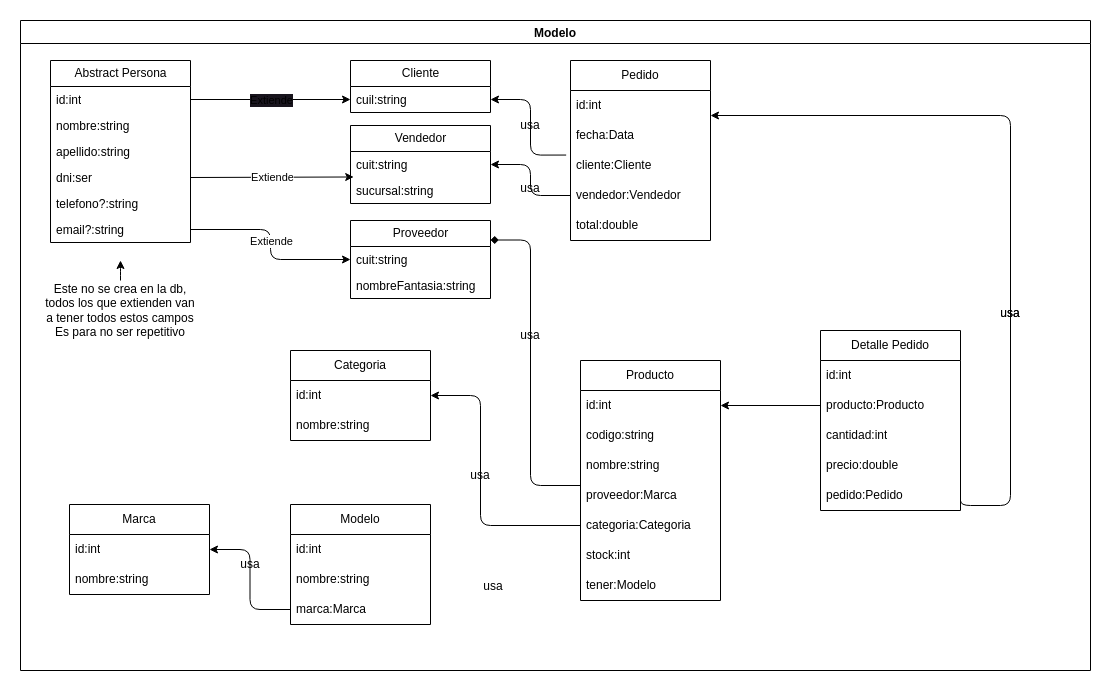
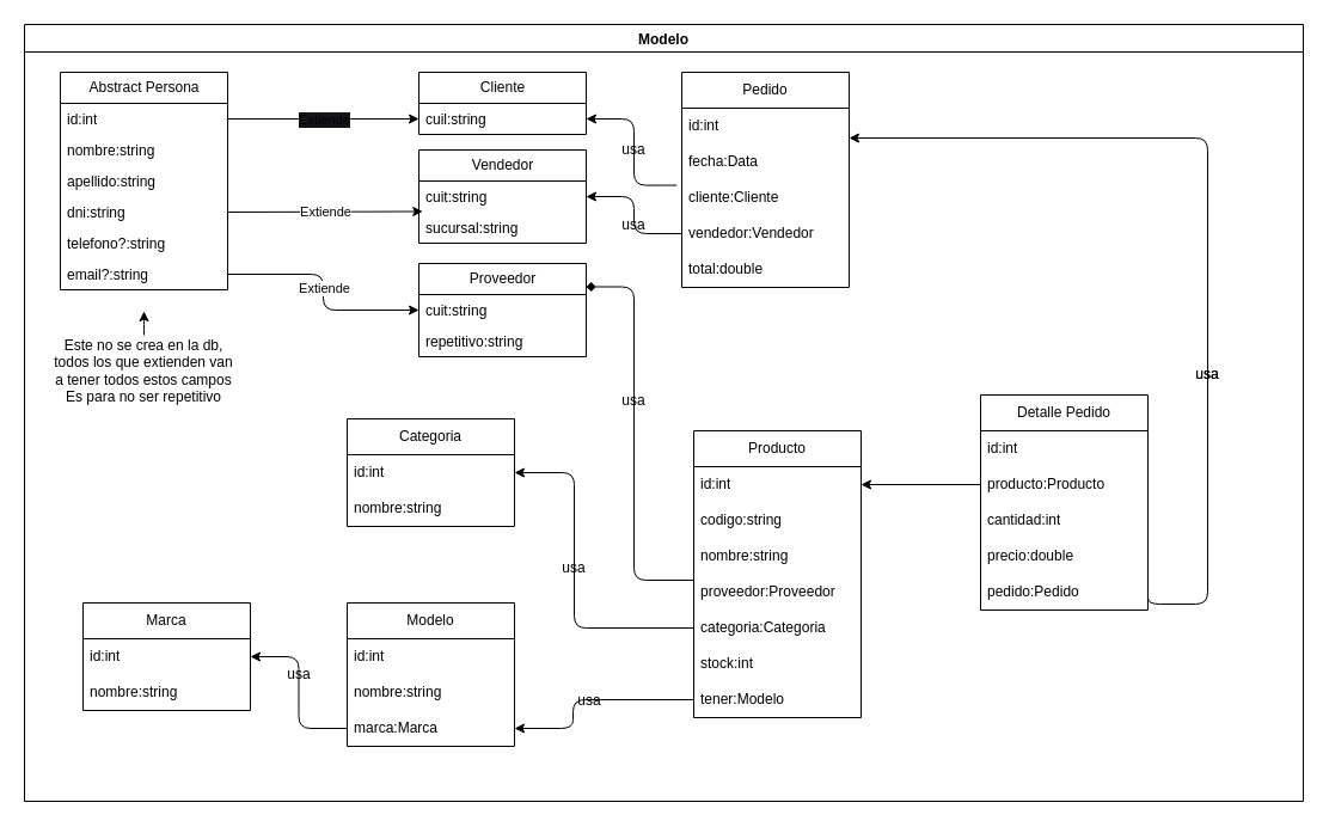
- <mxCell id="13" value="dni:ser" style="text;strokeColor=none;fillColor=none;align=left;verticalAlign=top;spacingLeft=4;spacingRight=4;overflow=hidden;rotatable=0;points=[[0,0.5],[1,0.5]];portConstraint=eastwest;whiteSpace=wrap;html=1;" parent="9" vertex="1"><mxGeometry y="104" width="140" height="26" as="geometry" /></mxCell>
+ <mxCell id="13" value="dni:string" style="text;strokeColor=none;fillColor=none;align=left;verticalAlign=top;spacingLeft=4;spacingRight=4;overflow=hidden;rotatable=0;points=[[0,0.5],[1,0.5]];portConstraint=eastwest;whiteSpace=wrap;html=1;" parent="9" vertex="1"><mxGeometry y="104" width="140" height="26" as="geometry" /></mxCell>
- <mxCell id="23" value="nombreFantasia:string" style="text;strokeColor=none;fillColor=none;align=left;verticalAlign=top;spacingLeft=4;spacingRight=4;overflow=hidden;rotatable=0;points=[[0,0.5],[1,0.5]];portConstraint=eastwest;whiteSpace=wrap;html=1;" parent="21" vertex="1"><mxGeometry y="52" width="140" height="26" as="geometry" /></mxCell>
+ <mxCell id="23" value="repetitivo:string" style="text;strokeColor=none;fillColor=none;align=left;verticalAlign=top;spacingLeft=4;spacingRight=4;overflow=hidden;rotatable=0;points=[[0,0.5],[1,0.5]];portConstraint=eastwest;whiteSpace=wrap;html=1;" parent="21" vertex="1"><mxGeometry y="52" width="140" height="26" as="geometry" /></mxCell>
- <mxCell id="34" value="proveedor:Marca" style="text;strokeColor=none;fillColor=none;align=left;verticalAlign=middle;spacingLeft=4;spacingRight=4;overflow=hidden;points=[[0,0.5],[1,0.5]];portConstraint=eastwest;rotatable=0;whiteSpace=wrap;html=1;" parent="30" vertex="1"><mxGeometry y="120" width="140" height="30" as="geometry" /></mxCell>
+ <mxCell id="34" value="proveedor:Proveedor" style="text;strokeColor=none;fillColor=none;align=left;verticalAlign=middle;spacingLeft=4;spacingRight=4;overflow=hidden;points=[[0,0.5],[1,0.5]];portConstraint=eastwest;rotatable=0;whiteSpace=wrap;html=1;" parent="30" vertex="1"><mxGeometry y="120" width="140" height="30" as="geometry" /></mxCell>
+ <mxCell id="57" style="edgeStyle=orthogonalEdgeStyle;html=1;" parent="2" source="37" target="56" edge="1"><mxGeometry relative="1" as="geometry"><Array as="points"><mxPoint x="459" y="565" /><mxPoint x="459" y="589" /></Array></mxGeometry></mxCell>
